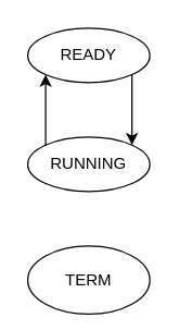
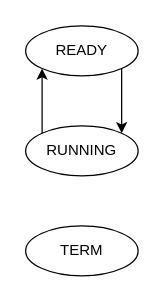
- <mxCell id="4" value="TERM" style="ellipse;whiteSpace=wrap;html=1;" vertex="1" parent="1"><mxGeometry x="20" y="180" width="90" height="50" as="geometry" /></mxCell>
+ <mxCell id="4" value="TERM" style="ellipse;whiteSpace=wrap;html=1;" vertex="1" parent="1"><mxGeometry x="20" y="180" width="90" height="40" as="geometry" /></mxCell>
